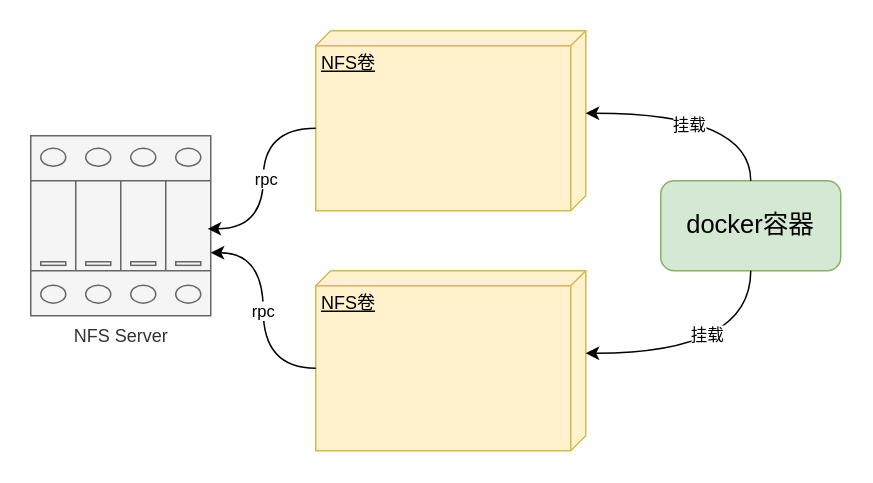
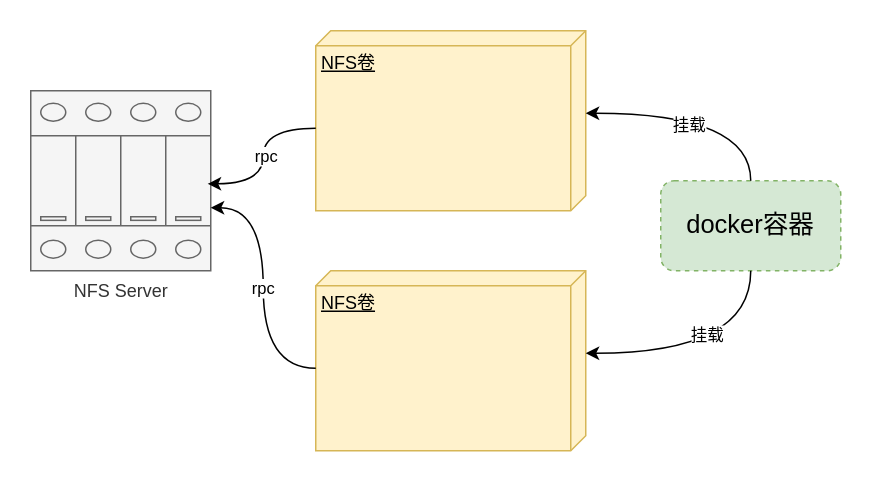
- <mxCell id="2" value="NFS Server" style="verticalLabelPosition=bottom;dashed=0;shadow=0;html=1;align=center;verticalAlign=top;shape=mxgraph.cabinets.surge_protection_4p;fillColor=#f5f5f5;strokeColor=#666666;fontColor=#333333;" vertex="1" parent="1"><mxGeometry x="20" y="90" width="120" height="120" as="geometry" /></mxCell>
+ <mxCell id="2" value="NFS Server" style="verticalLabelPosition=bottom;dashed=0;shadow=0;html=1;align=center;verticalAlign=top;shape=mxgraph.cabinets.surge_protection_4p;fillColor=#f5f5f5;strokeColor=#666666;fontColor=#333333;" vertex="1" parent="1"><mxGeometry x="20" y="60" width="120" height="120" as="geometry" /></mxCell>
- <mxCell id="5" value="&lt;font style=&quot;font-size: 17px;&quot;&gt;docker容器&lt;/font&gt;" style="rounded=1;whiteSpace=wrap;html=1;fillColor=#d5e8d4;strokeColor=#82b366;" vertex="1" parent="1"><mxGeometry x="440" y="120" width="120" height="60" as="geometry" /></mxCell>
+ <mxCell id="5" value="&lt;font style=&quot;font-size: 17px;&quot;&gt;docker容器&lt;/font&gt;" style="rounded=1;whiteSpace=wrap;html=1;fillColor=#d5e8d4;strokeColor=#82b366;dashed=1;" vertex="1" parent="1"><mxGeometry x="440" y="120" width="120" height="60" as="geometry" /></mxCell>
